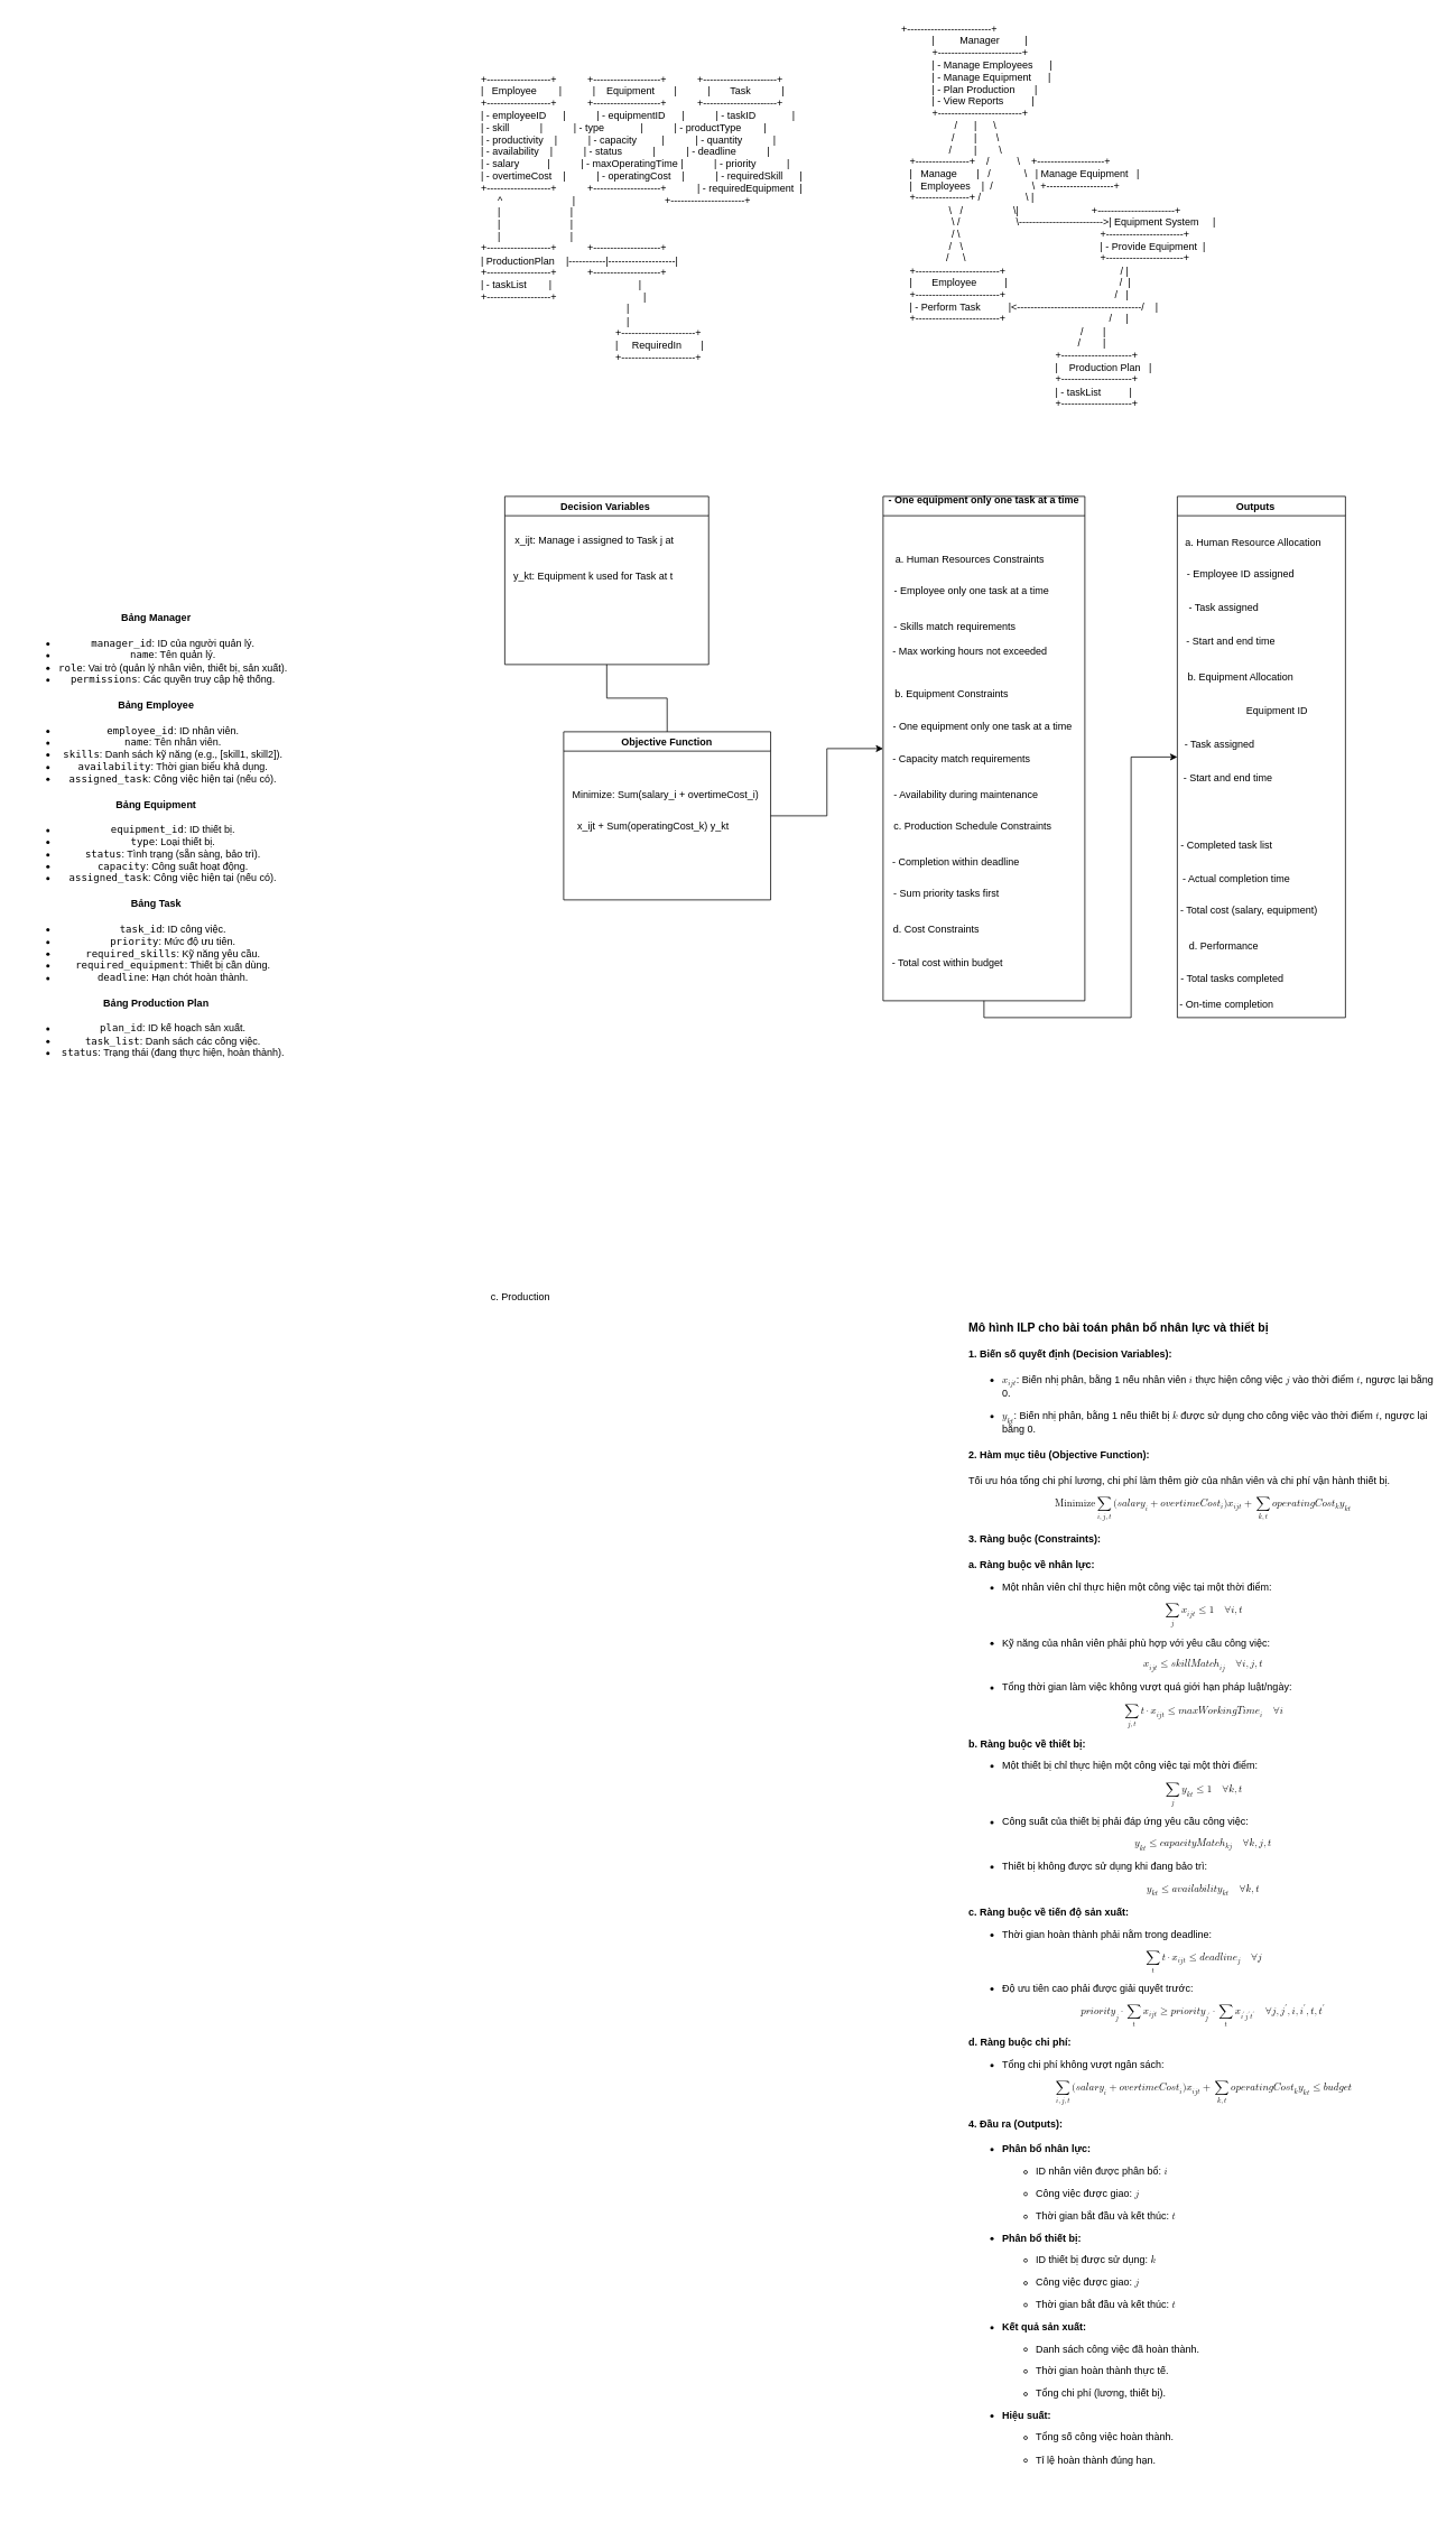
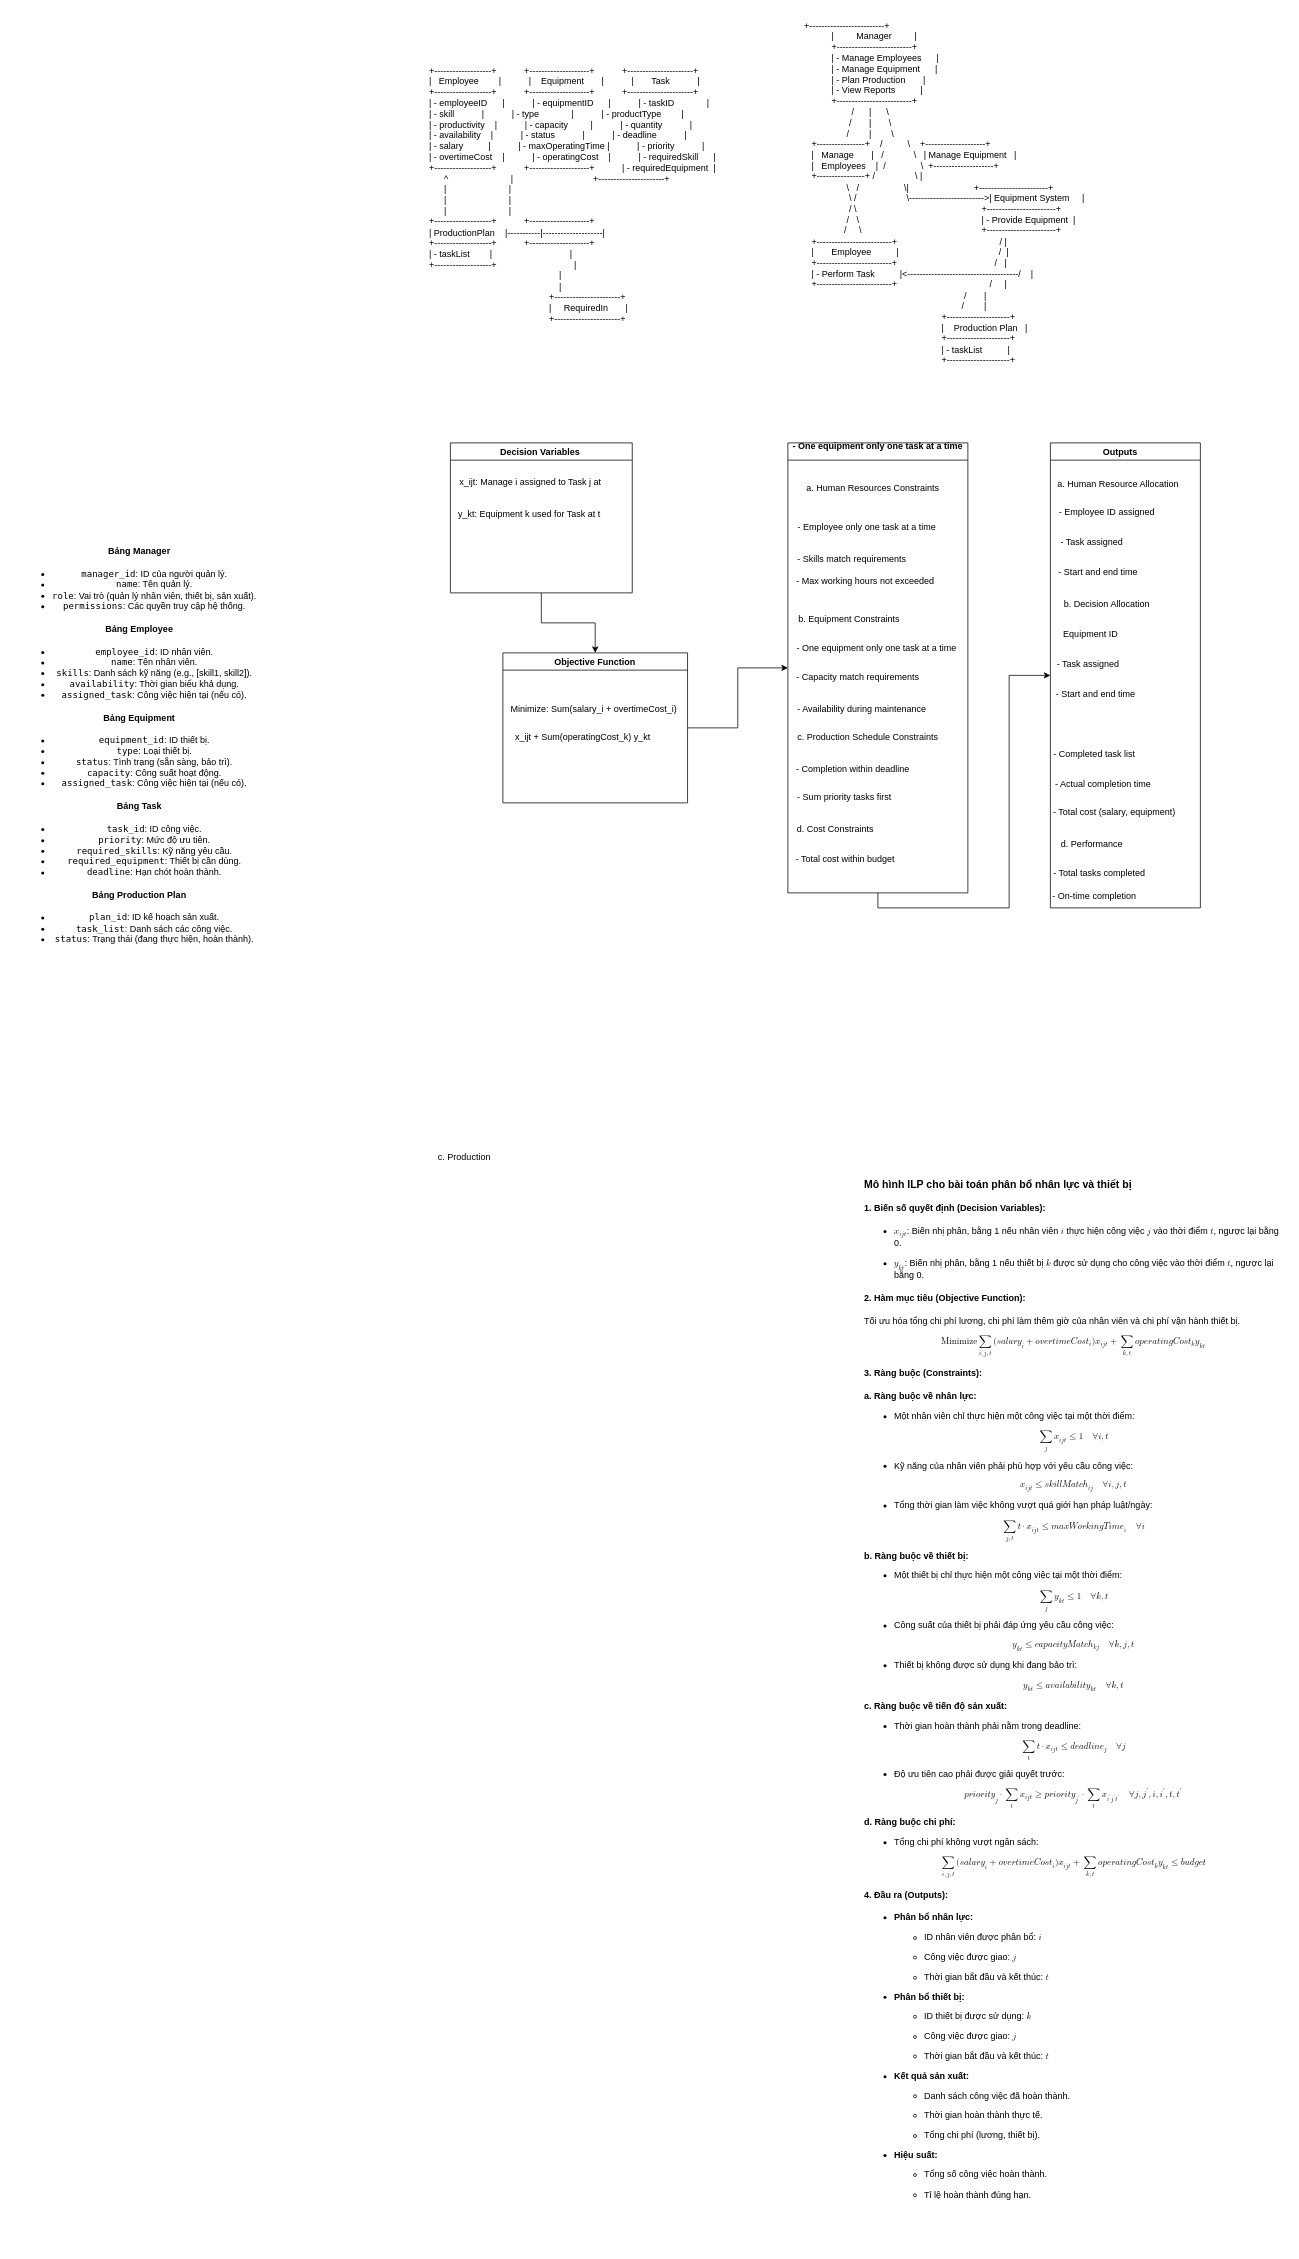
- <mxCell id="16" value="&lt;span&gt;a. &lt;/span&gt;&lt;span&gt;Human &lt;/span&gt;&lt;span&gt;Resources &lt;/span&gt;&lt;span&gt;Constraints&lt;/span&gt;" style="text;html=1;align=center;verticalAlign=middle;resizable=0;points=[];autosize=1;strokeColor=none;fillColor=none;" parent="15" vertex="1"><mxGeometry x="3" y="60" width="200" height="30" as="geometry" /></mxCell>
+ <mxCell id="16" value="&lt;span&gt;a. &lt;/span&gt;&lt;span&gt;Human &lt;/span&gt;&lt;span&gt;Resources &lt;/span&gt;&lt;span&gt;Constraints&lt;/span&gt;" style="text;html=1;align=center;verticalAlign=middle;resizable=0;points=[];autosize=1;strokeColor=none;fillColor=none;" parent="15" vertex="1"><mxGeometry x="13" y="45" width="200" height="30" as="geometry" /></mxCell>
- <mxCell id="34" value="&lt;span&gt;b. &lt;/span&gt;&lt;span&gt;Equipment &lt;/span&gt;&lt;span&gt;Allocation&lt;/span&gt;" style="text;html=1;align=center;verticalAlign=middle;resizable=0;points=[];autosize=1;strokeColor=none;fillColor=none;" parent="29" vertex="1"><mxGeometry y="200" width="150" height="30" as="geometry" /></mxCell>
+ <mxCell id="34" value="&lt;span&gt;b. &lt;/span&gt;&lt;span&gt;Decision &lt;/span&gt;&lt;span&gt;Allocation&lt;/span&gt;" style="text;html=1;align=center;verticalAlign=middle;resizable=0;points=[];autosize=1;strokeColor=none;fillColor=none;" parent="29" vertex="1"><mxGeometry y="200" width="150" height="30" as="geometry" /></mxCell>
- <mxCell id="35" value="&lt;span&gt;Equipment &lt;/span&gt;&lt;span&gt;ID&amp;nbsp;&lt;/span&gt;&lt;span&gt;&lt;/span&gt;" style="text;html=1;align=center;verticalAlign=middle;resizable=0;points=[];autosize=1;strokeColor=none;fillColor=none;" parent="29" vertex="1"><mxGeometry x="70" y="240" width="100" height="30" as="geometry" /></mxCell>
+ <mxCell id="35" value="&lt;span&gt;Equipment &lt;/span&gt;&lt;span&gt;ID&amp;nbsp;&lt;/span&gt;&lt;span&gt;&lt;/span&gt;" style="text;html=1;align=center;verticalAlign=middle;resizable=0;points=[];autosize=1;strokeColor=none;fillColor=none;" parent="29" vertex="1"><mxGeometry x="5" y="240" width="100" height="30" as="geometry" /></mxCell>
- <mxCell id="6" style="edgeStyle=orthogonalEdgeStyle;rounded=0;orthogonalLoop=1;jettySize=auto;html=1;exitX=0.5;exitY=1;exitDx=0;exitDy=0;entryX=0.5;entryY=0;entryDx=0;entryDy=0;endArrow=none;" parent="1" source="7" target="11" edge="1"><mxGeometry relative="1" as="geometry"><mxPoint x="810" y="880" as="targetPoint" /></mxGeometry></mxCell>
+ <mxCell id="6" style="edgeStyle=orthogonalEdgeStyle;rounded=0;orthogonalLoop=1;jettySize=auto;html=1;exitX=0.5;exitY=1;exitDx=0;exitDy=0;entryX=0.5;entryY=0;entryDx=0;entryDy=0;" parent="1" source="7" target="11" edge="1"><mxGeometry relative="1" as="geometry"><mxPoint x="810" y="880" as="targetPoint" /></mxGeometry></mxCell>
